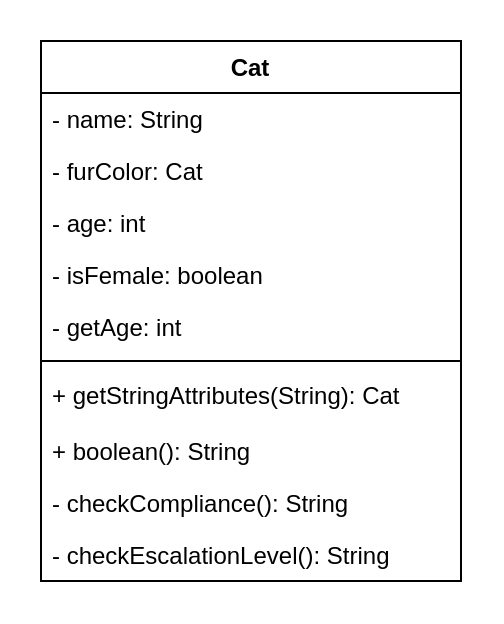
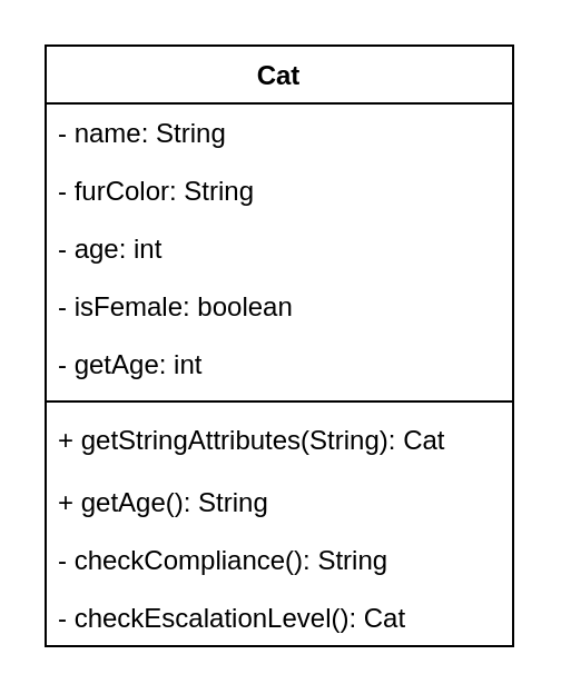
- <mxCell id="4" value="- furColor: Cat" style="text;strokeColor=none;fillColor=none;align=left;verticalAlign=top;spacingLeft=4;spacingRight=4;overflow=hidden;rotatable=0;points=[[0,0.5],[1,0.5]];portConstraint=eastwest;" parent="2" vertex="1"><mxGeometry y="52" width="210" height="26" as="geometry" /></mxCell>
+ <mxCell id="4" value="- furColor: String" style="text;strokeColor=none;fillColor=none;align=left;verticalAlign=top;spacingLeft=4;spacingRight=4;overflow=hidden;rotatable=0;points=[[0,0.5],[1,0.5]];portConstraint=eastwest;" parent="2" vertex="1"><mxGeometry y="52" width="210" height="26" as="geometry" /></mxCell>
- <mxCell id="10" value="+ boolean(): String" style="text;strokeColor=none;fillColor=none;align=left;verticalAlign=top;spacingLeft=4;spacingRight=4;overflow=hidden;rotatable=0;points=[[0,0.5],[1,0.5]];portConstraint=eastwest;" parent="2" vertex="1"><mxGeometry y="192" width="210" height="26" as="geometry" /></mxCell>
+ <mxCell id="10" value="+ getAge(): String" style="text;strokeColor=none;fillColor=none;align=left;verticalAlign=top;spacingLeft=4;spacingRight=4;overflow=hidden;rotatable=0;points=[[0,0.5],[1,0.5]];portConstraint=eastwest;" parent="2" vertex="1"><mxGeometry y="192" width="210" height="26" as="geometry" /></mxCell>
- <mxCell id="12" value="- checkEscalationLevel(): String" style="text;strokeColor=none;fillColor=none;align=left;verticalAlign=top;spacingLeft=4;spacingRight=4;overflow=hidden;rotatable=0;points=[[0,0.5],[1,0.5]];portConstraint=eastwest;" parent="2" vertex="1"><mxGeometry y="244" width="210" height="26" as="geometry" /></mxCell>
+ <mxCell id="12" value="- checkEscalationLevel(): Cat" style="text;strokeColor=none;fillColor=none;align=left;verticalAlign=top;spacingLeft=4;spacingRight=4;overflow=hidden;rotatable=0;points=[[0,0.5],[1,0.5]];portConstraint=eastwest;" parent="2" vertex="1"><mxGeometry y="244" width="210" height="26" as="geometry" /></mxCell>
